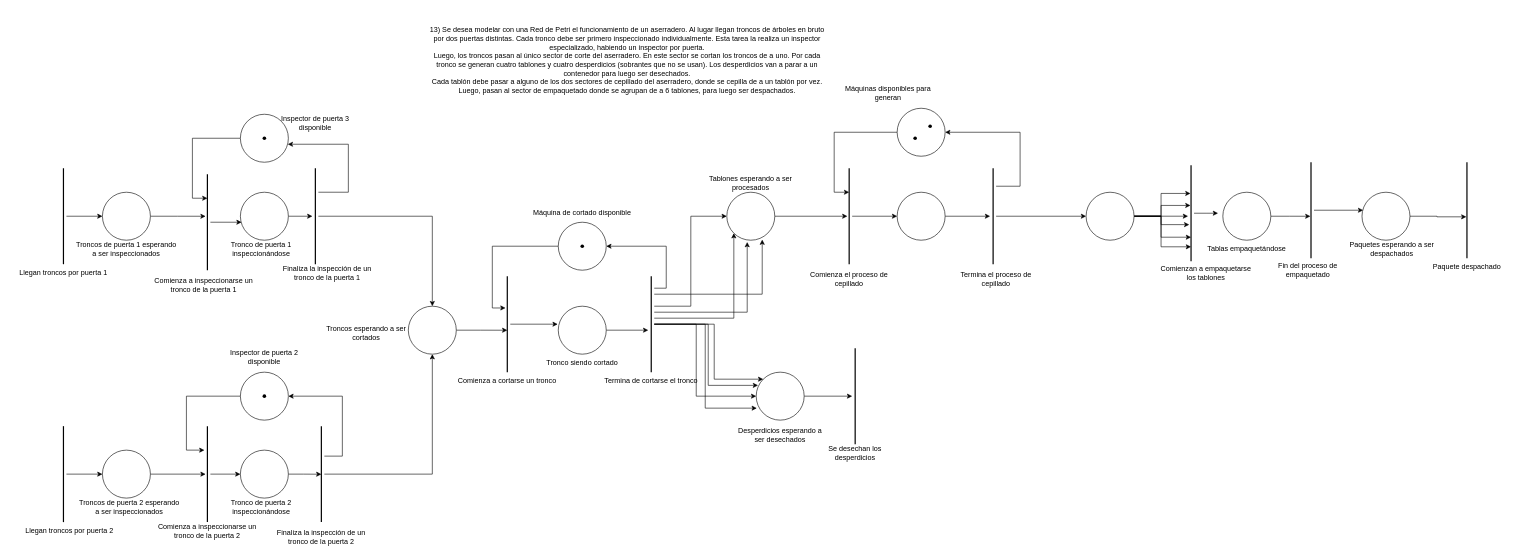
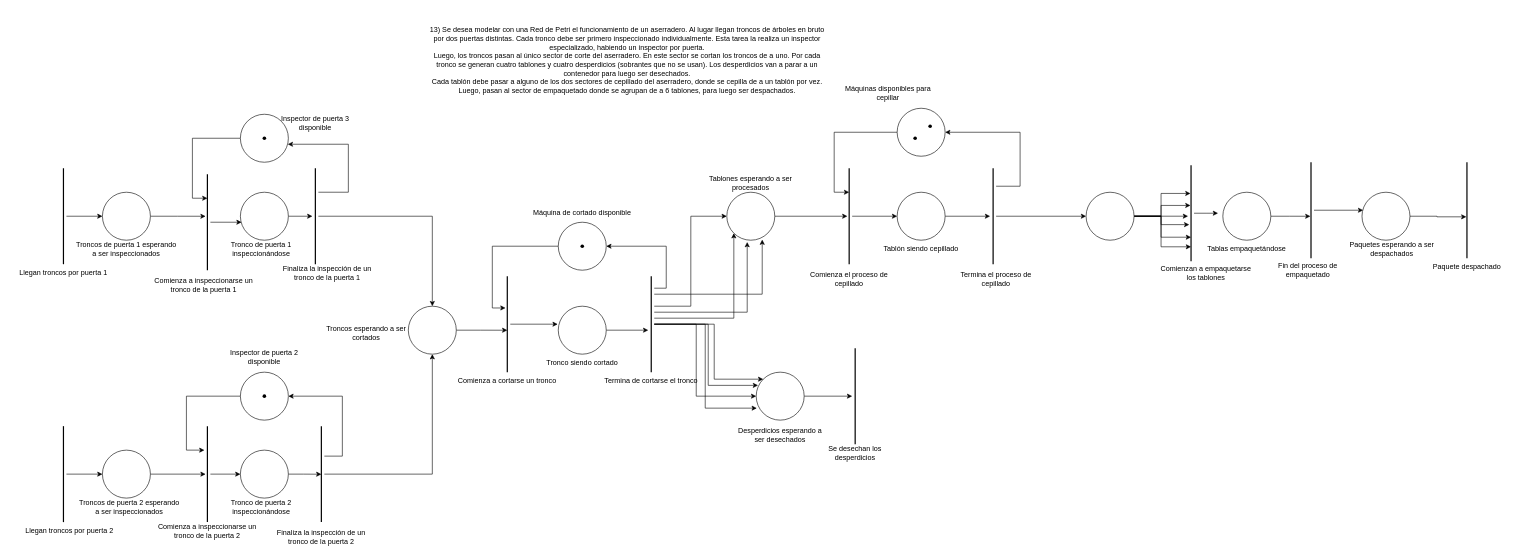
- <mxCell id="87" value="Máquinas disponibles para generan" style="text;html=1;strokeColor=none;fillColor=none;align=center;verticalAlign=middle;whiteSpace=wrap;rounded=0;" vertex="1" parent="1"><mxGeometry x="1400" y="140" width="160" height="30" as="geometry" /></mxCell>
+ <mxCell id="87" value="Máquinas disponibles para cepillar" style="text;html=1;strokeColor=none;fillColor=none;align=center;verticalAlign=middle;whiteSpace=wrap;rounded=0;" vertex="1" parent="1"><mxGeometry x="1400" y="140" width="160" height="30" as="geometry" /></mxCell>
+ <mxCell id="80" value="Tablón siendo cepillado" style="text;html=1;strokeColor=none;fillColor=none;align=center;verticalAlign=middle;whiteSpace=wrap;rounded=0;" vertex="1" parent="1"><mxGeometry x="1455" y="400" width="160" height="30" as="geometry" /></mxCell>
